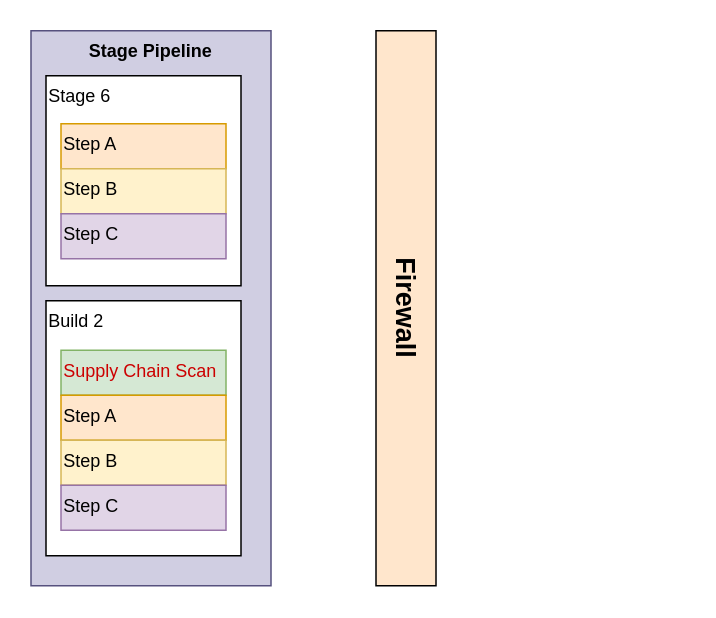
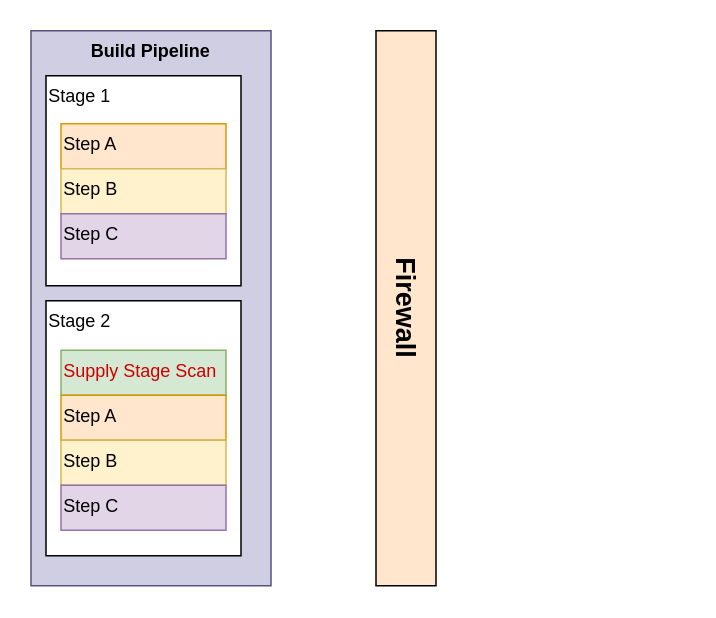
- <mxCell id="2" value="Stage Pipeline" style="rounded=0;whiteSpace=wrap;html=1;verticalAlign=top;fillColor=#d0cee2;strokeColor=#56517e;fontStyle=1" parent="1" vertex="1"><mxGeometry x="20" y="20" width="160" height="370" as="geometry" /></mxCell>
+ <mxCell id="2" value="Build Pipeline" style="rounded=0;whiteSpace=wrap;html=1;verticalAlign=top;fillColor=#d0cee2;strokeColor=#56517e;fontStyle=1" parent="1" vertex="1"><mxGeometry x="20" y="20" width="160" height="370" as="geometry" /></mxCell>
- <mxCell id="3" value="Stage 6" style="rounded=0;whiteSpace=wrap;html=1;verticalAlign=top;align=left;" parent="1" vertex="1"><mxGeometry x="30" y="50" width="130" height="140" as="geometry" /></mxCell>
+ <mxCell id="3" value="Stage 1" style="rounded=0;whiteSpace=wrap;html=1;verticalAlign=top;align=left;" parent="1" vertex="1"><mxGeometry x="30" y="50" width="130" height="140" as="geometry" /></mxCell>
- <mxCell id="7" value="Build 2" style="rounded=0;whiteSpace=wrap;html=1;verticalAlign=top;align=left;" parent="1" vertex="1"><mxGeometry x="30" y="200" width="130" height="170" as="geometry" /></mxCell>
+ <mxCell id="7" value="Stage 2" style="rounded=0;whiteSpace=wrap;html=1;verticalAlign=top;align=left;" parent="1" vertex="1"><mxGeometry x="30" y="200" width="130" height="170" as="geometry" /></mxCell>
- <mxCell id="8" value="Supply Chain Scan" style="rounded=0;whiteSpace=wrap;html=1;align=left;verticalAlign=top;fillColor=#d5e8d4;strokeColor=#82b366;fontColor=#cc0000;" parent="1" vertex="1"><mxGeometry x="40" y="233" width="110" height="30" as="geometry" /></mxCell>
+ <mxCell id="8" value="Supply Stage Scan" style="rounded=0;whiteSpace=wrap;html=1;align=left;verticalAlign=top;fillColor=#d5e8d4;strokeColor=#82b366;fontColor=#cc0000;" parent="1" vertex="1"><mxGeometry x="40" y="233" width="110" height="30" as="geometry" /></mxCell>
